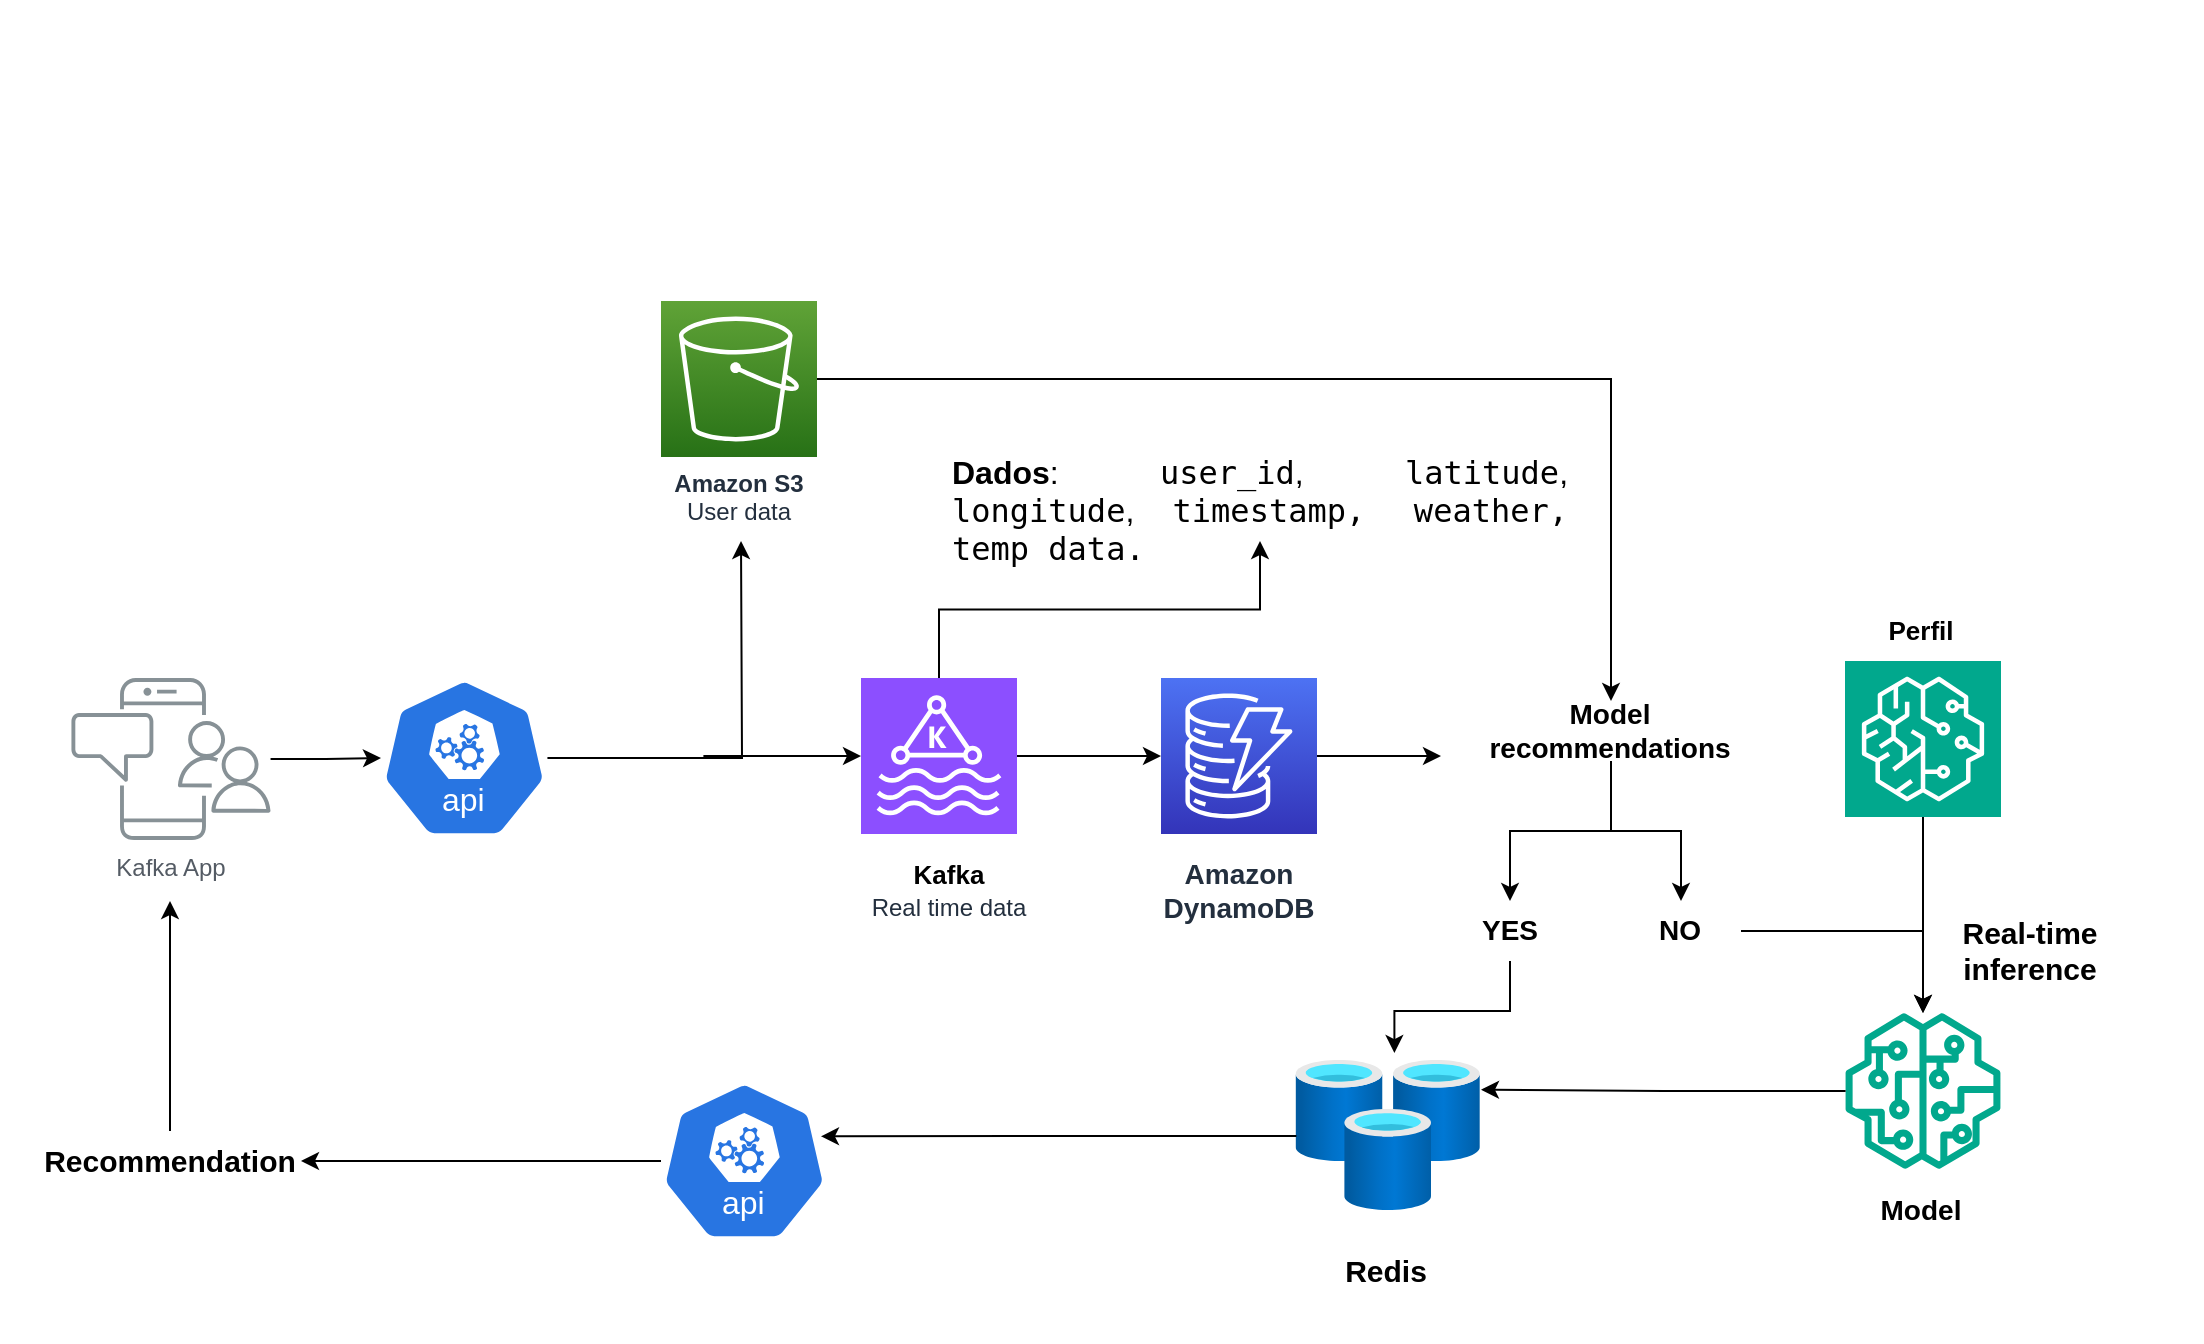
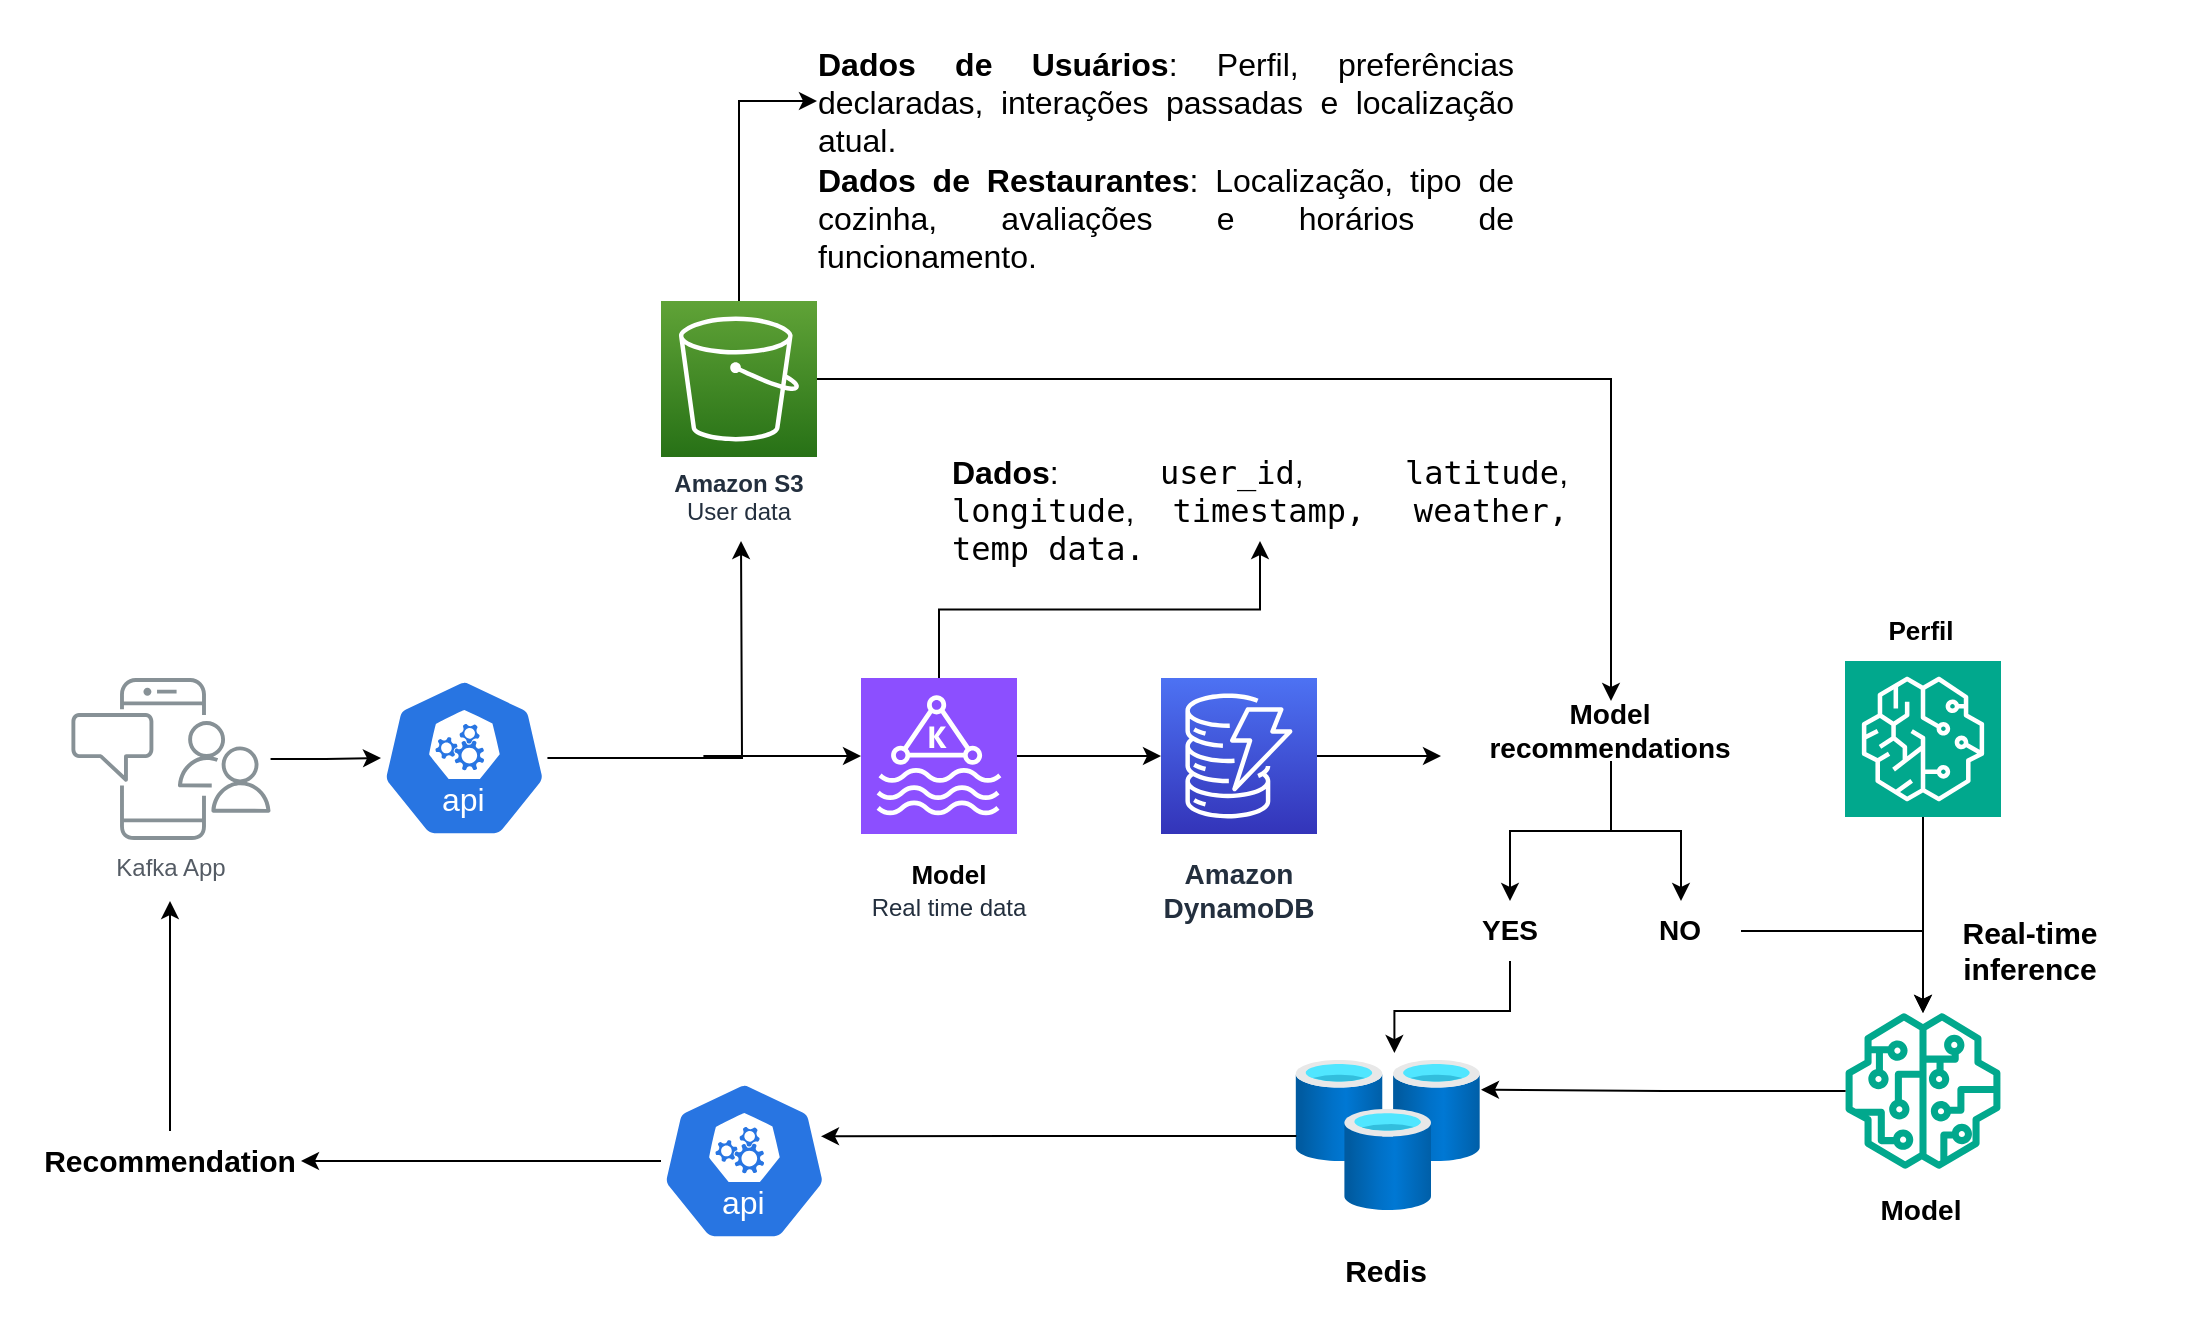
+ <mxCell id="9" value="&lt;div style=&quot;text-align: justify;&quot;&gt;&lt;strong style=&quot;font-size: 16px; background-color: initial;&quot;&gt;Dados de Usuários&lt;/strong&gt;&lt;span style=&quot;font-size: 16px; background-color: initial;&quot;&gt;: Perfil, preferências declaradas, interações passadas e localização atual.&lt;/span&gt;&lt;/div&gt;&lt;div style=&quot;text-align: justify;&quot;&gt;&lt;font style=&quot;font-size: 16px;&quot;&gt;&lt;strong&gt;Dados de Restaurantes&lt;/strong&gt;: Localização, tipo de cozinha, avaliações e horários de funcionamento.&lt;/font&gt;&lt;/div&gt;" style="text;html=1;align=center;verticalAlign=middle;whiteSpace=wrap;rounded=0;" vertex="1" parent="1"><mxGeometry x="408" y="20" width="350" height="120" as="geometry" /></mxCell>
+ <mxCell id="4" style="edgeStyle=orthogonalEdgeStyle;rounded=0;orthogonalLoop=1;jettySize=auto;html=1;entryX=0;entryY=0.25;entryDx=0;entryDy=0;" edge="1" parent="1" source="6" target="9"><mxGeometry relative="1" as="geometry" /></mxCell>
- <mxCell id="14" value="&lt;font size=&quot;1&quot; style=&quot;&quot;&gt;&lt;b style=&quot;font-size: 13px;&quot;&gt;Kafka&lt;/b&gt;&lt;/font&gt;&lt;div&gt;&lt;span style=&quot;color: rgb(35, 47, 62); text-wrap-mode: nowrap; background-color: rgb(255, 255, 255);&quot;&gt;Real time data&lt;/span&gt;&lt;font size=&quot;1&quot; style=&quot;&quot;&gt;&lt;b style=&quot;font-size: 13px;&quot;&gt;&lt;/b&gt;&lt;/font&gt;&lt;/div&gt;" style="text;html=1;align=center;verticalAlign=middle;whiteSpace=wrap;rounded=0;" vertex="1" parent="1"><mxGeometry x="430" y="430" width="89" height="30" as="geometry" /></mxCell>
+ <mxCell id="14" value="&lt;font size=&quot;1&quot; style=&quot;&quot;&gt;&lt;b style=&quot;font-size: 13px;&quot;&gt;Model&lt;/b&gt;&lt;/font&gt;&lt;div&gt;&lt;span style=&quot;color: rgb(35, 47, 62); text-wrap-mode: nowrap; background-color: rgb(255, 255, 255);&quot;&gt;Real time data&lt;/span&gt;&lt;font size=&quot;1&quot; style=&quot;&quot;&gt;&lt;b style=&quot;font-size: 13px;&quot;&gt;&lt;/b&gt;&lt;/font&gt;&lt;/div&gt;" style="text;html=1;align=center;verticalAlign=middle;whiteSpace=wrap;rounded=0;" vertex="1" parent="1"><mxGeometry x="430" y="430" width="89" height="30" as="geometry" /></mxCell>
